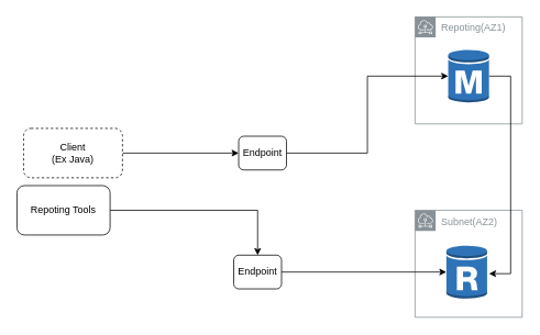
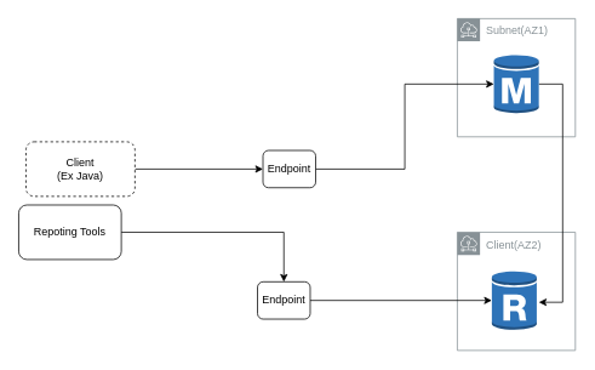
- <mxCell id="2" value="Repoting(AZ1)" style="outlineConnect=0;gradientColor=none;html=1;whiteSpace=wrap;fontSize=12;fontStyle=0;shape=mxgraph.aws4.group;grIcon=mxgraph.aws4.group_subnet;strokeColor=#879196;fillColor=none;verticalAlign=top;align=left;spacingLeft=30;fontColor=#879196;dashed=0;" vertex="1" parent="1"><mxGeometry x="503" y="20" width="130" height="130" as="geometry" /></mxCell>
+ <mxCell id="2" value="Subnet(AZ1)" style="outlineConnect=0;gradientColor=none;html=1;whiteSpace=wrap;fontSize=12;fontStyle=0;shape=mxgraph.aws4.group;grIcon=mxgraph.aws4.group_subnet;strokeColor=#879196;fillColor=none;verticalAlign=top;align=left;spacingLeft=30;fontColor=#879196;dashed=0;" vertex="1" parent="1"><mxGeometry x="503" y="20" width="130" height="130" as="geometry" /></mxCell>
- <mxCell id="3" value="Subnet(AZ2)" style="outlineConnect=0;gradientColor=none;html=1;whiteSpace=wrap;fontSize=12;fontStyle=0;shape=mxgraph.aws4.group;grIcon=mxgraph.aws4.group_subnet;strokeColor=#879196;fillColor=none;verticalAlign=top;align=left;spacingLeft=30;fontColor=#879196;dashed=0;" vertex="1" parent="1"><mxGeometry x="503" y="255" width="130" height="130" as="geometry" /></mxCell>
+ <mxCell id="3" value="Client(AZ2)" style="outlineConnect=0;gradientColor=none;html=1;whiteSpace=wrap;fontSize=12;fontStyle=0;shape=mxgraph.aws4.group;grIcon=mxgraph.aws4.group_subnet;strokeColor=#879196;fillColor=none;verticalAlign=top;align=left;spacingLeft=30;fontColor=#879196;dashed=0;" vertex="1" parent="1"><mxGeometry x="503" y="255" width="130" height="130" as="geometry" /></mxCell>
